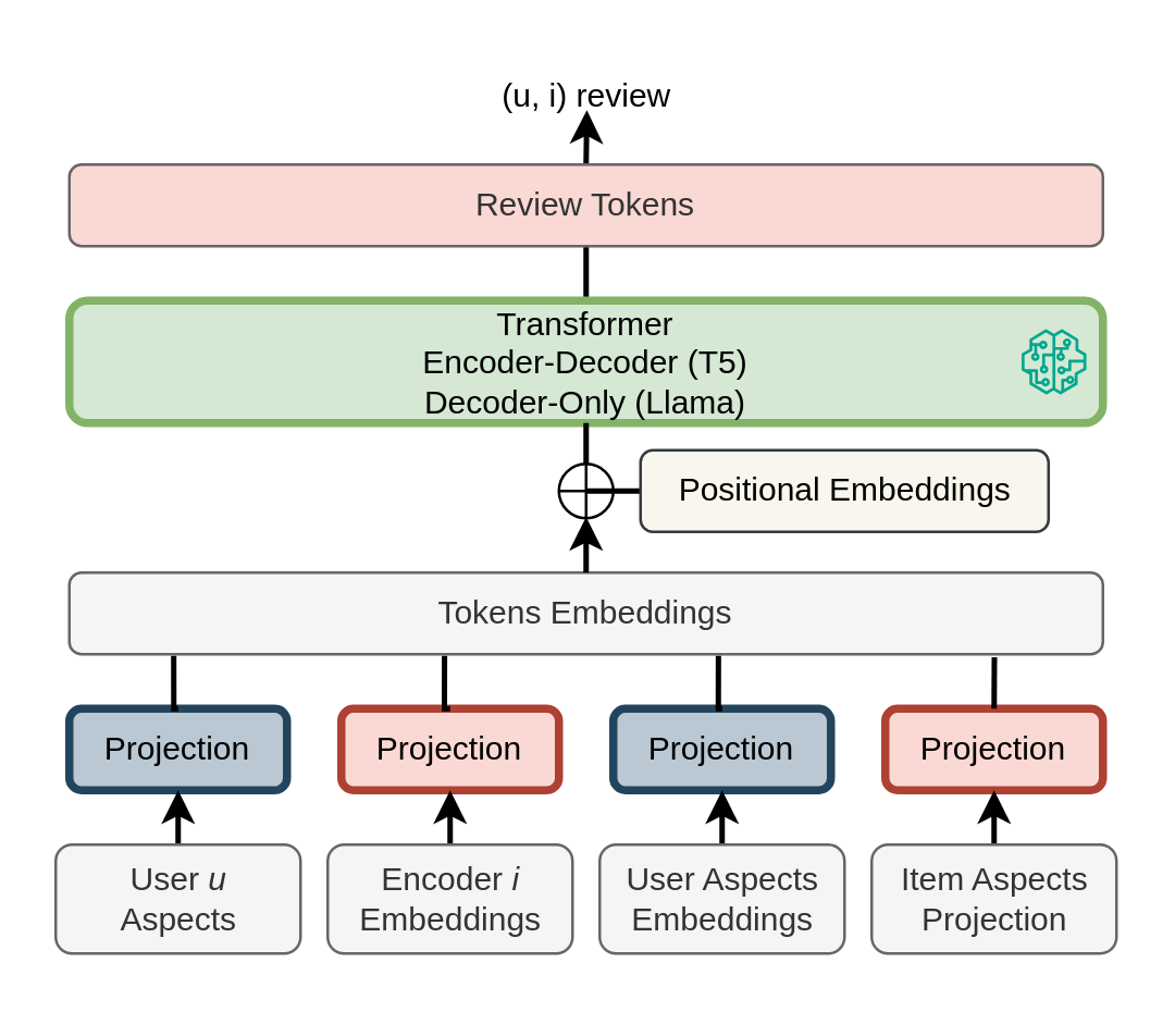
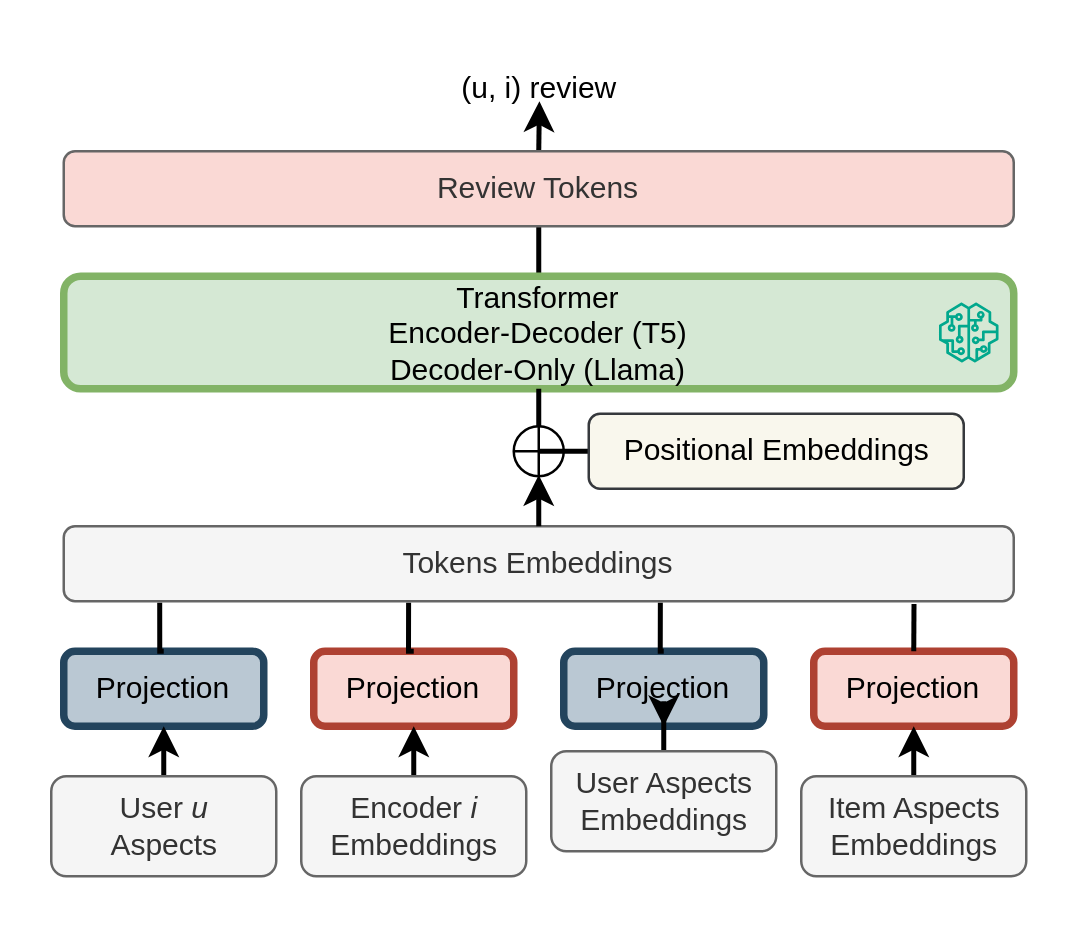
- <mxCell id="11" value="User Aspects&lt;div&gt;Embeddings&lt;/div&gt;" style="text;html=1;align=center;verticalAlign=middle;resizable=0;points=[];autosize=1;rounded=1;fillColor=#f5f5f5;fontColor=#333333;strokeColor=#666666;" vertex="1" parent="1"><mxGeometry x="220" y="310" width="90" height="40" as="geometry" /></mxCell>
+ <mxCell id="11" value="User Aspects&lt;div&gt;Embeddings&lt;/div&gt;" style="text;html=1;align=center;verticalAlign=middle;resizable=0;points=[];autosize=1;rounded=1;fillColor=#f5f5f5;fontColor=#333333;strokeColor=#666666;" vertex="1" parent="1"><mxGeometry x="220" y="300" width="90" height="40" as="geometry" /></mxCell>
- <mxCell id="13" value="Item Aspects&lt;div&gt;Projection&lt;/div&gt;" style="text;html=1;align=center;verticalAlign=middle;resizable=0;points=[];autosize=1;rounded=1;fillColor=#f5f5f5;fontColor=#333333;strokeColor=#666666;" vertex="1" parent="1"><mxGeometry x="320" y="310" width="90" height="40" as="geometry" /></mxCell>
+ <mxCell id="13" value="Item Aspects&lt;div&gt;Embeddings&lt;/div&gt;" style="text;html=1;align=center;verticalAlign=middle;resizable=0;points=[];autosize=1;rounded=1;fillColor=#f5f5f5;fontColor=#333333;strokeColor=#666666;" vertex="1" parent="1"><mxGeometry x="320" y="310" width="90" height="40" as="geometry" /></mxCell>
